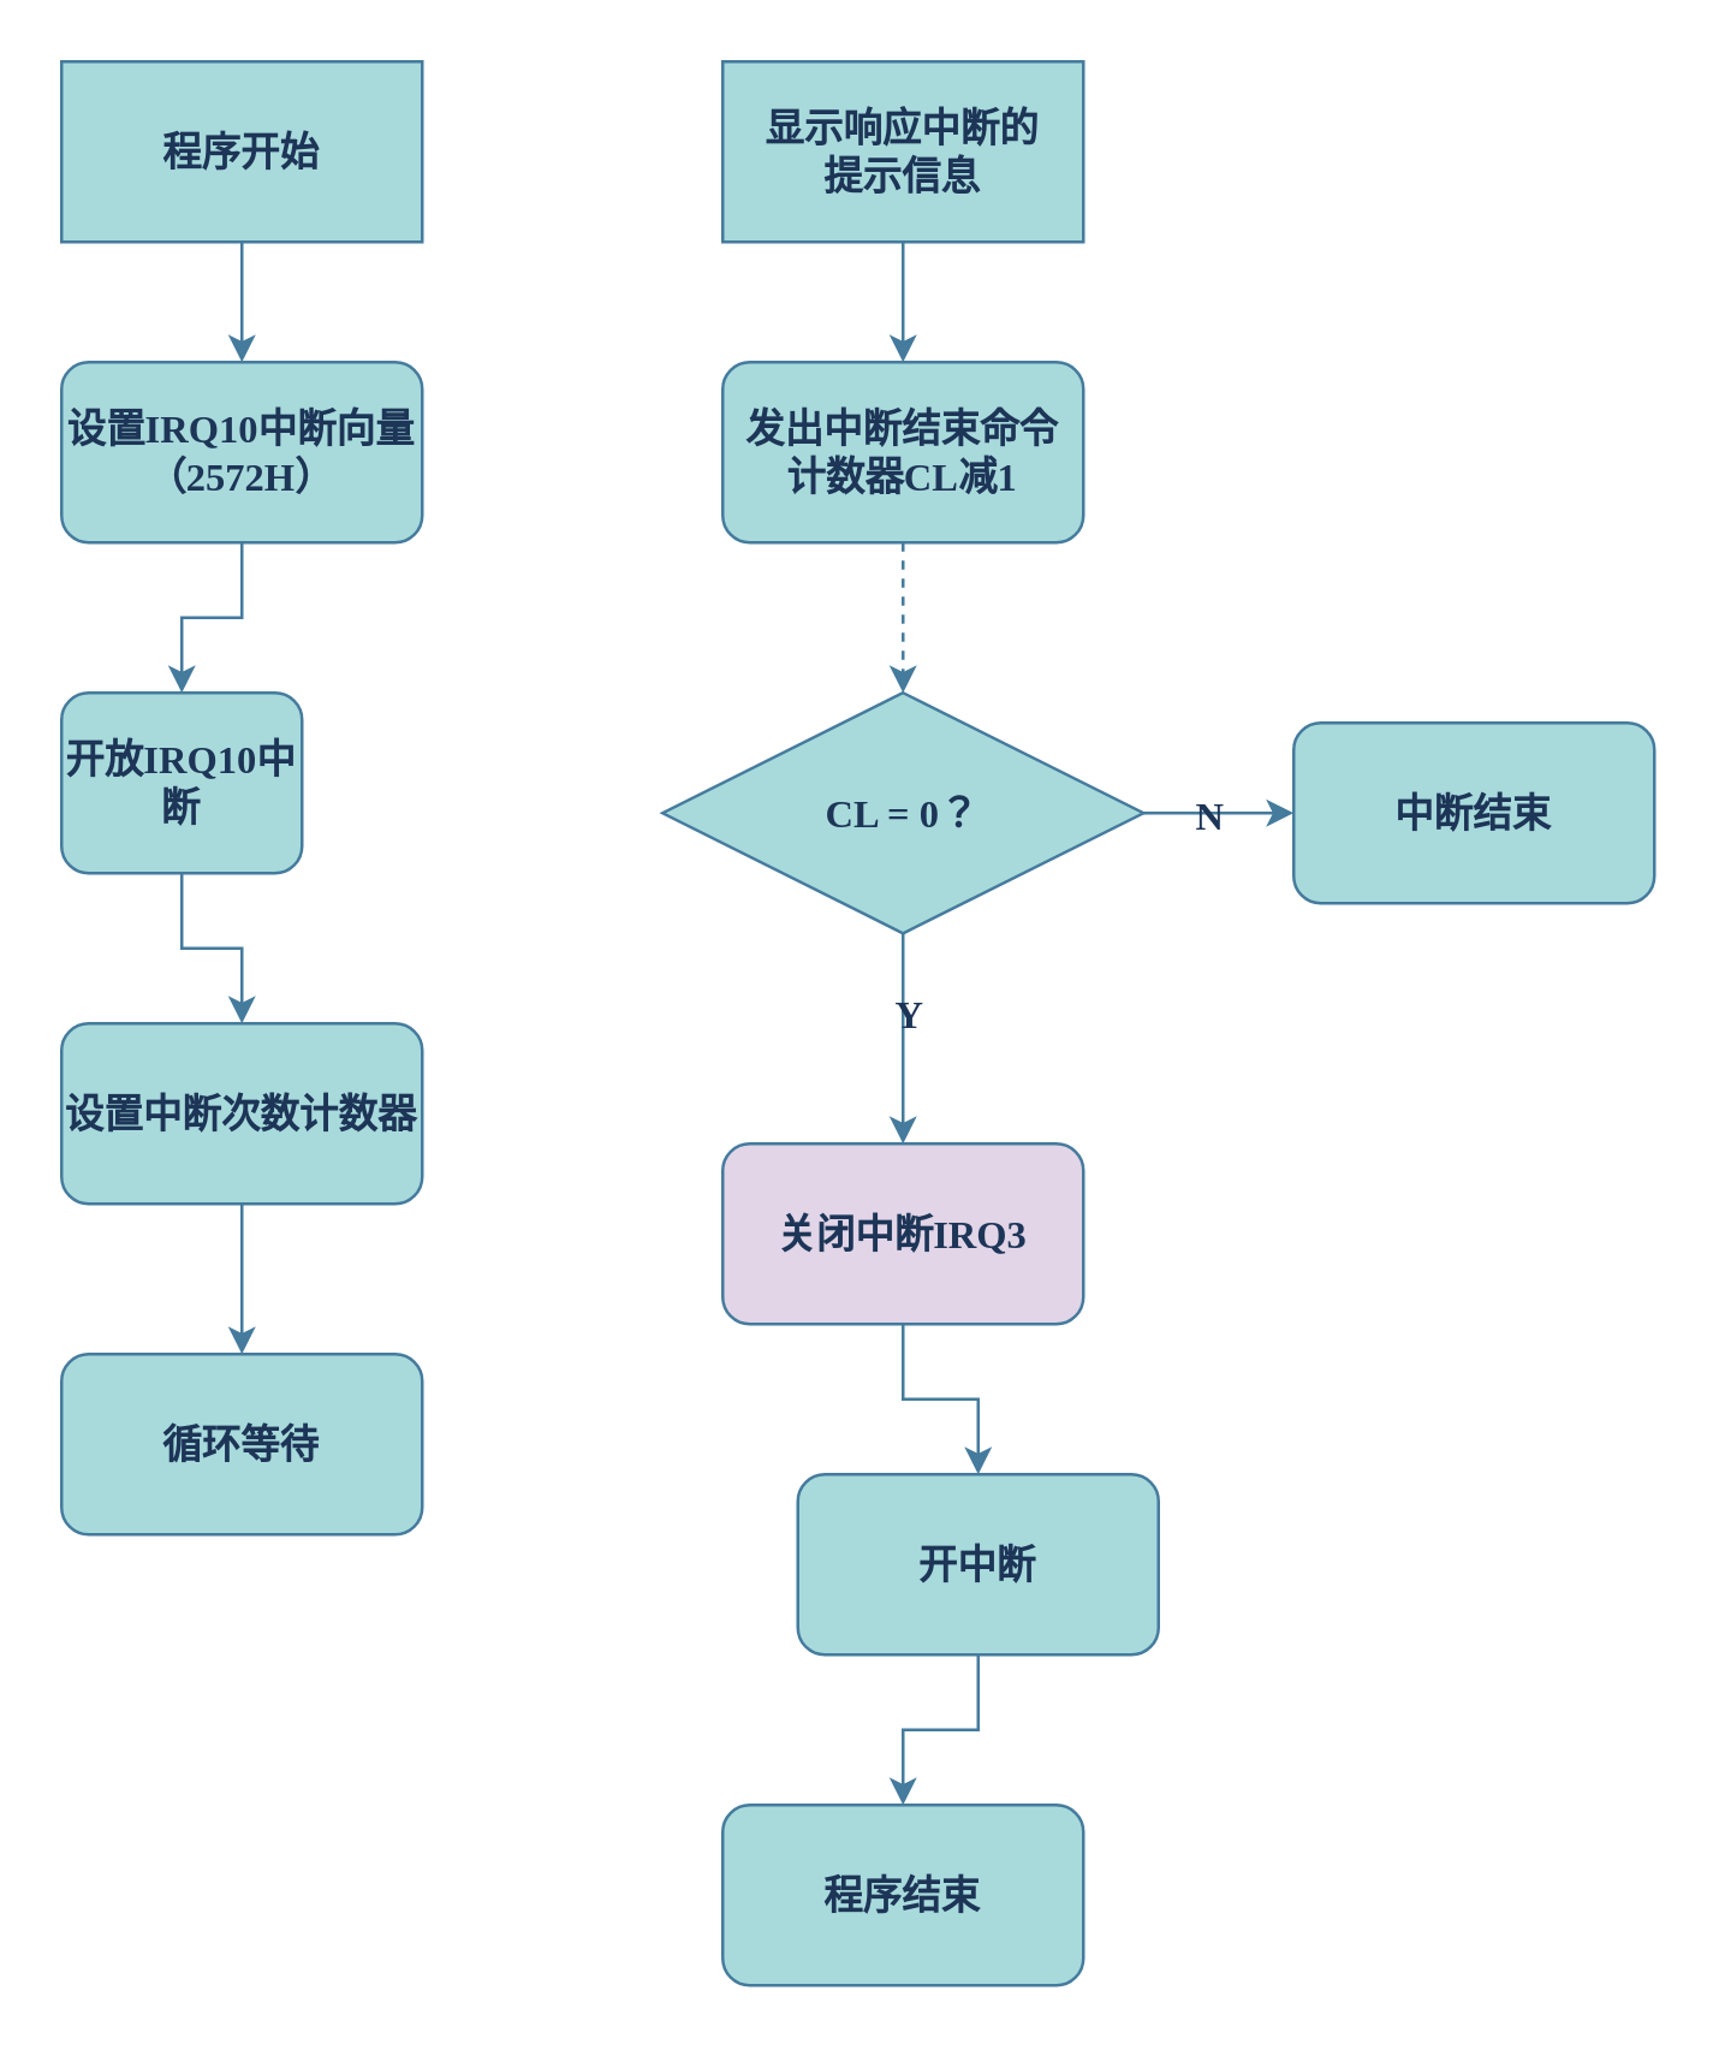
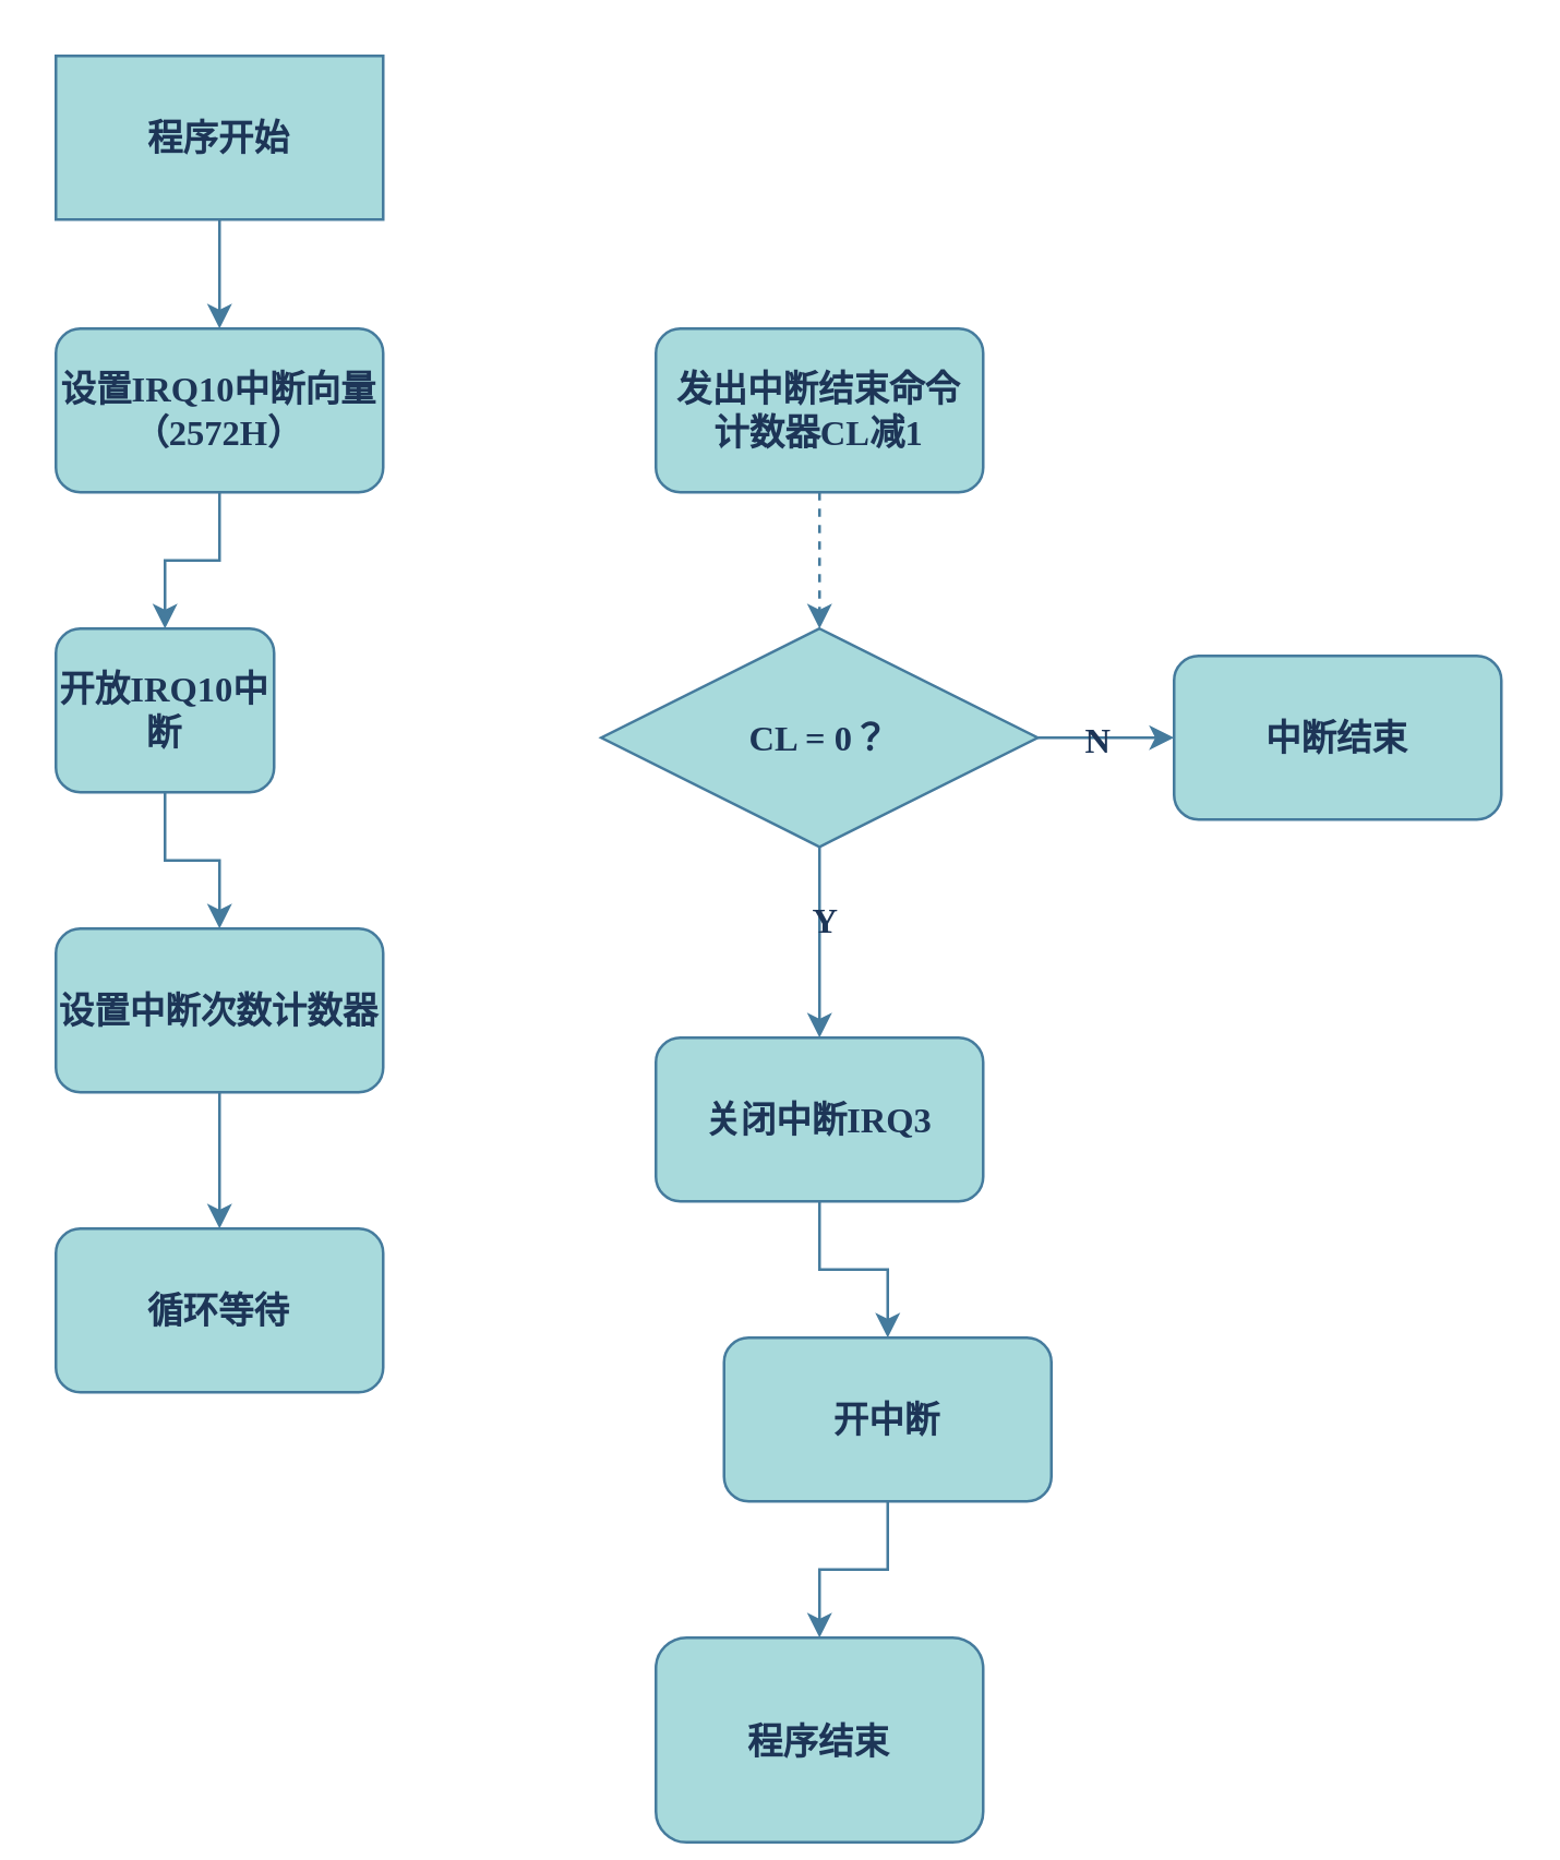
- <mxCell id="12" value="显示响应中断的&lt;br style=&quot;font-size: 13px;&quot;&gt;提示信息" style="rounded=0;whiteSpace=wrap;html=1;fontFamily=Times New Roman;fontStyle=1;fontSize=13;labelBackgroundColor=none;fillColor=#A8DADC;strokeColor=#457B9D;fontColor=#1D3557;" parent="1" vertex="1"><mxGeometry x="240" y="20" width="120" height="60" as="geometry" /></mxCell>
- <mxCell id="11" style="edgeStyle=orthogonalEdgeStyle;rounded=0;orthogonalLoop=1;jettySize=auto;html=1;exitX=0.5;exitY=1;exitDx=0;exitDy=0;entryX=0.5;entryY=0;entryDx=0;entryDy=0;fontFamily=Times New Roman;fontStyle=1;fontSize=13;labelBackgroundColor=none;strokeColor=#457B9D;fontColor=default;" parent="1" source="12" target="14" edge="1"><mxGeometry relative="1" as="geometry" /></mxCell>
- <mxCell id="16" value="关闭中断IRQ3" style="rounded=1;whiteSpace=wrap;html=1;fontFamily=Times New Roman;fontStyle=1;fontSize=13;labelBackgroundColor=none;fillColor=#e1d5e7;strokeColor=#457B9D;fontColor=#1D3557;" parent="1" vertex="1"><mxGeometry x="240" y="380" width="120" height="60" as="geometry" /></mxCell>
+ <mxCell id="16" value="关闭中断IRQ3" style="rounded=1;whiteSpace=wrap;html=1;fontFamily=Times New Roman;fontStyle=1;fontSize=13;labelBackgroundColor=none;fillColor=#A8DADC;strokeColor=#457B9D;fontColor=#1D3557;" parent="1" vertex="1"><mxGeometry x="240" y="380" width="120" height="60" as="geometry" /></mxCell>
- <mxCell id="24" value="程序结束" style="rounded=1;whiteSpace=wrap;html=1;fontFamily=Times New Roman;fontStyle=1;fontSize=13;labelBackgroundColor=none;fillColor=#A8DADC;strokeColor=#457B9D;fontColor=#1D3557;" parent="1" vertex="1"><mxGeometry x="240" y="600" width="120" height="60" as="geometry" /></mxCell>
+ <mxCell id="24" value="程序结束" style="rounded=1;whiteSpace=wrap;html=1;fontFamily=Times New Roman;fontStyle=1;fontSize=13;labelBackgroundColor=none;fillColor=#A8DADC;strokeColor=#457B9D;fontColor=#1D3557;" parent="1" vertex="1"><mxGeometry x="240" y="600" width="120" height="75" as="geometry" /></mxCell>
